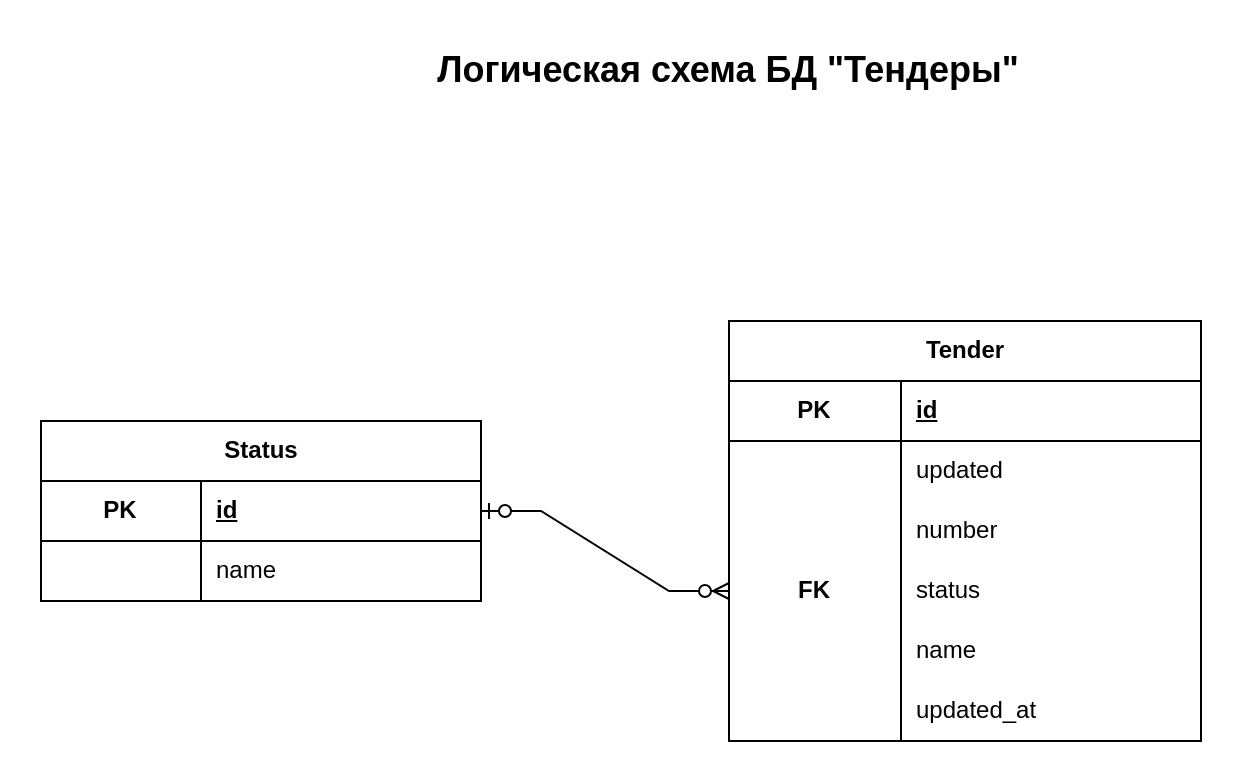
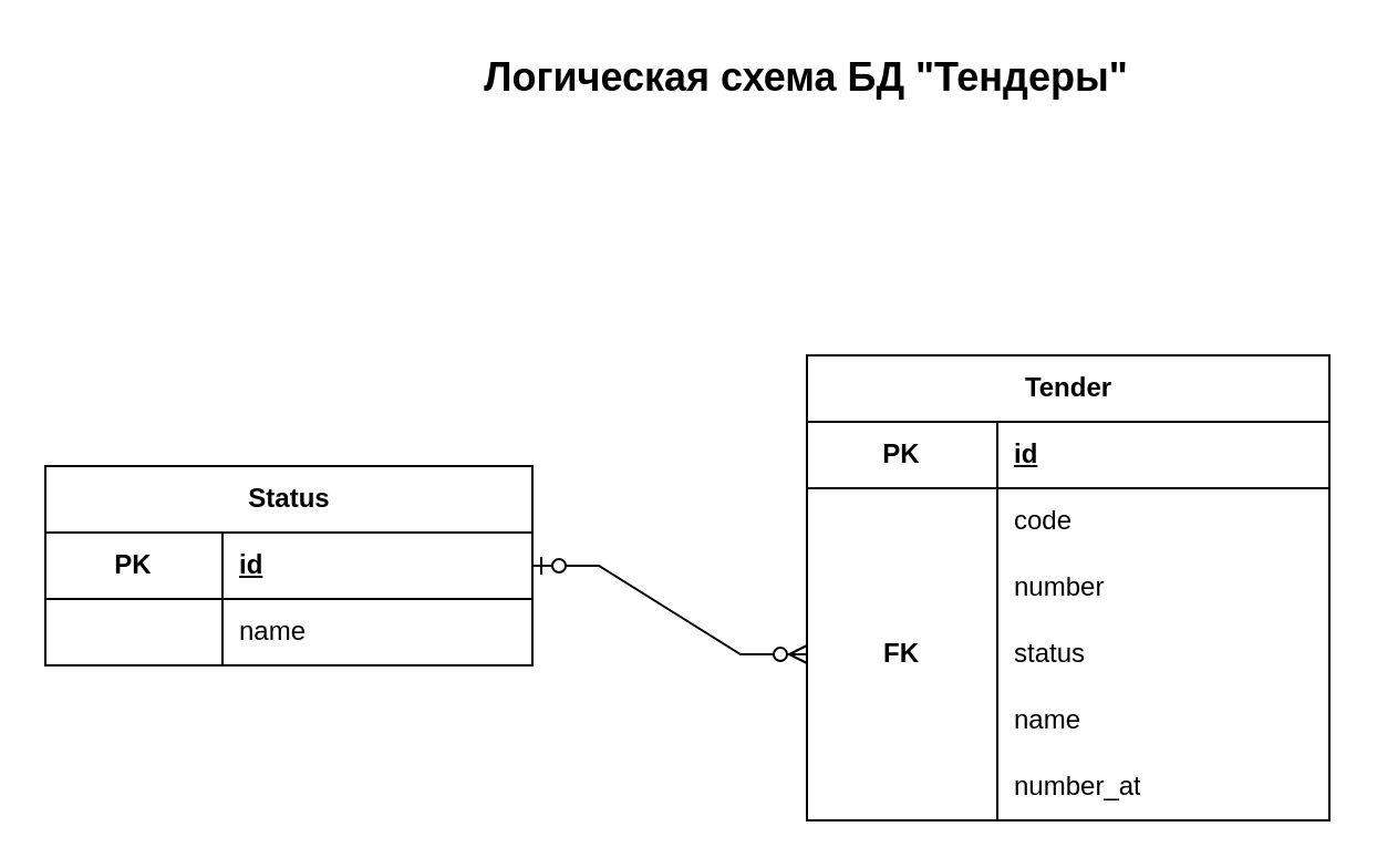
- <mxCell id="8" value="updated" style="shape=partialRectangle;connectable=0;fillColor=none;top=0;left=0;bottom=0;right=0;align=left;spacingLeft=6;overflow=hidden;whiteSpace=wrap;html=1;" parent="6" vertex="1"><mxGeometry x="86" width="150" height="30" as="geometry"><mxRectangle width="150" height="30" as="alternateBounds" /></mxGeometry></mxCell>
+ <mxCell id="8" value="code" style="shape=partialRectangle;connectable=0;fillColor=none;top=0;left=0;bottom=0;right=0;align=left;spacingLeft=6;overflow=hidden;whiteSpace=wrap;html=1;" parent="6" vertex="1"><mxGeometry x="86" width="150" height="30" as="geometry"><mxRectangle width="150" height="30" as="alternateBounds" /></mxGeometry></mxCell>
- <mxCell id="20" value="updated_at" style="shape=partialRectangle;connectable=0;fillColor=none;top=0;left=0;bottom=0;right=0;align=left;spacingLeft=6;overflow=hidden;whiteSpace=wrap;html=1;" parent="18" vertex="1"><mxGeometry x="86" width="150" height="30" as="geometry"><mxRectangle width="150" height="30" as="alternateBounds" /></mxGeometry></mxCell>
+ <mxCell id="20" value="number_at" style="shape=partialRectangle;connectable=0;fillColor=none;top=0;left=0;bottom=0;right=0;align=left;spacingLeft=6;overflow=hidden;whiteSpace=wrap;html=1;" parent="18" vertex="1"><mxGeometry x="86" width="150" height="30" as="geometry"><mxRectangle width="150" height="30" as="alternateBounds" /></mxGeometry></mxCell>
